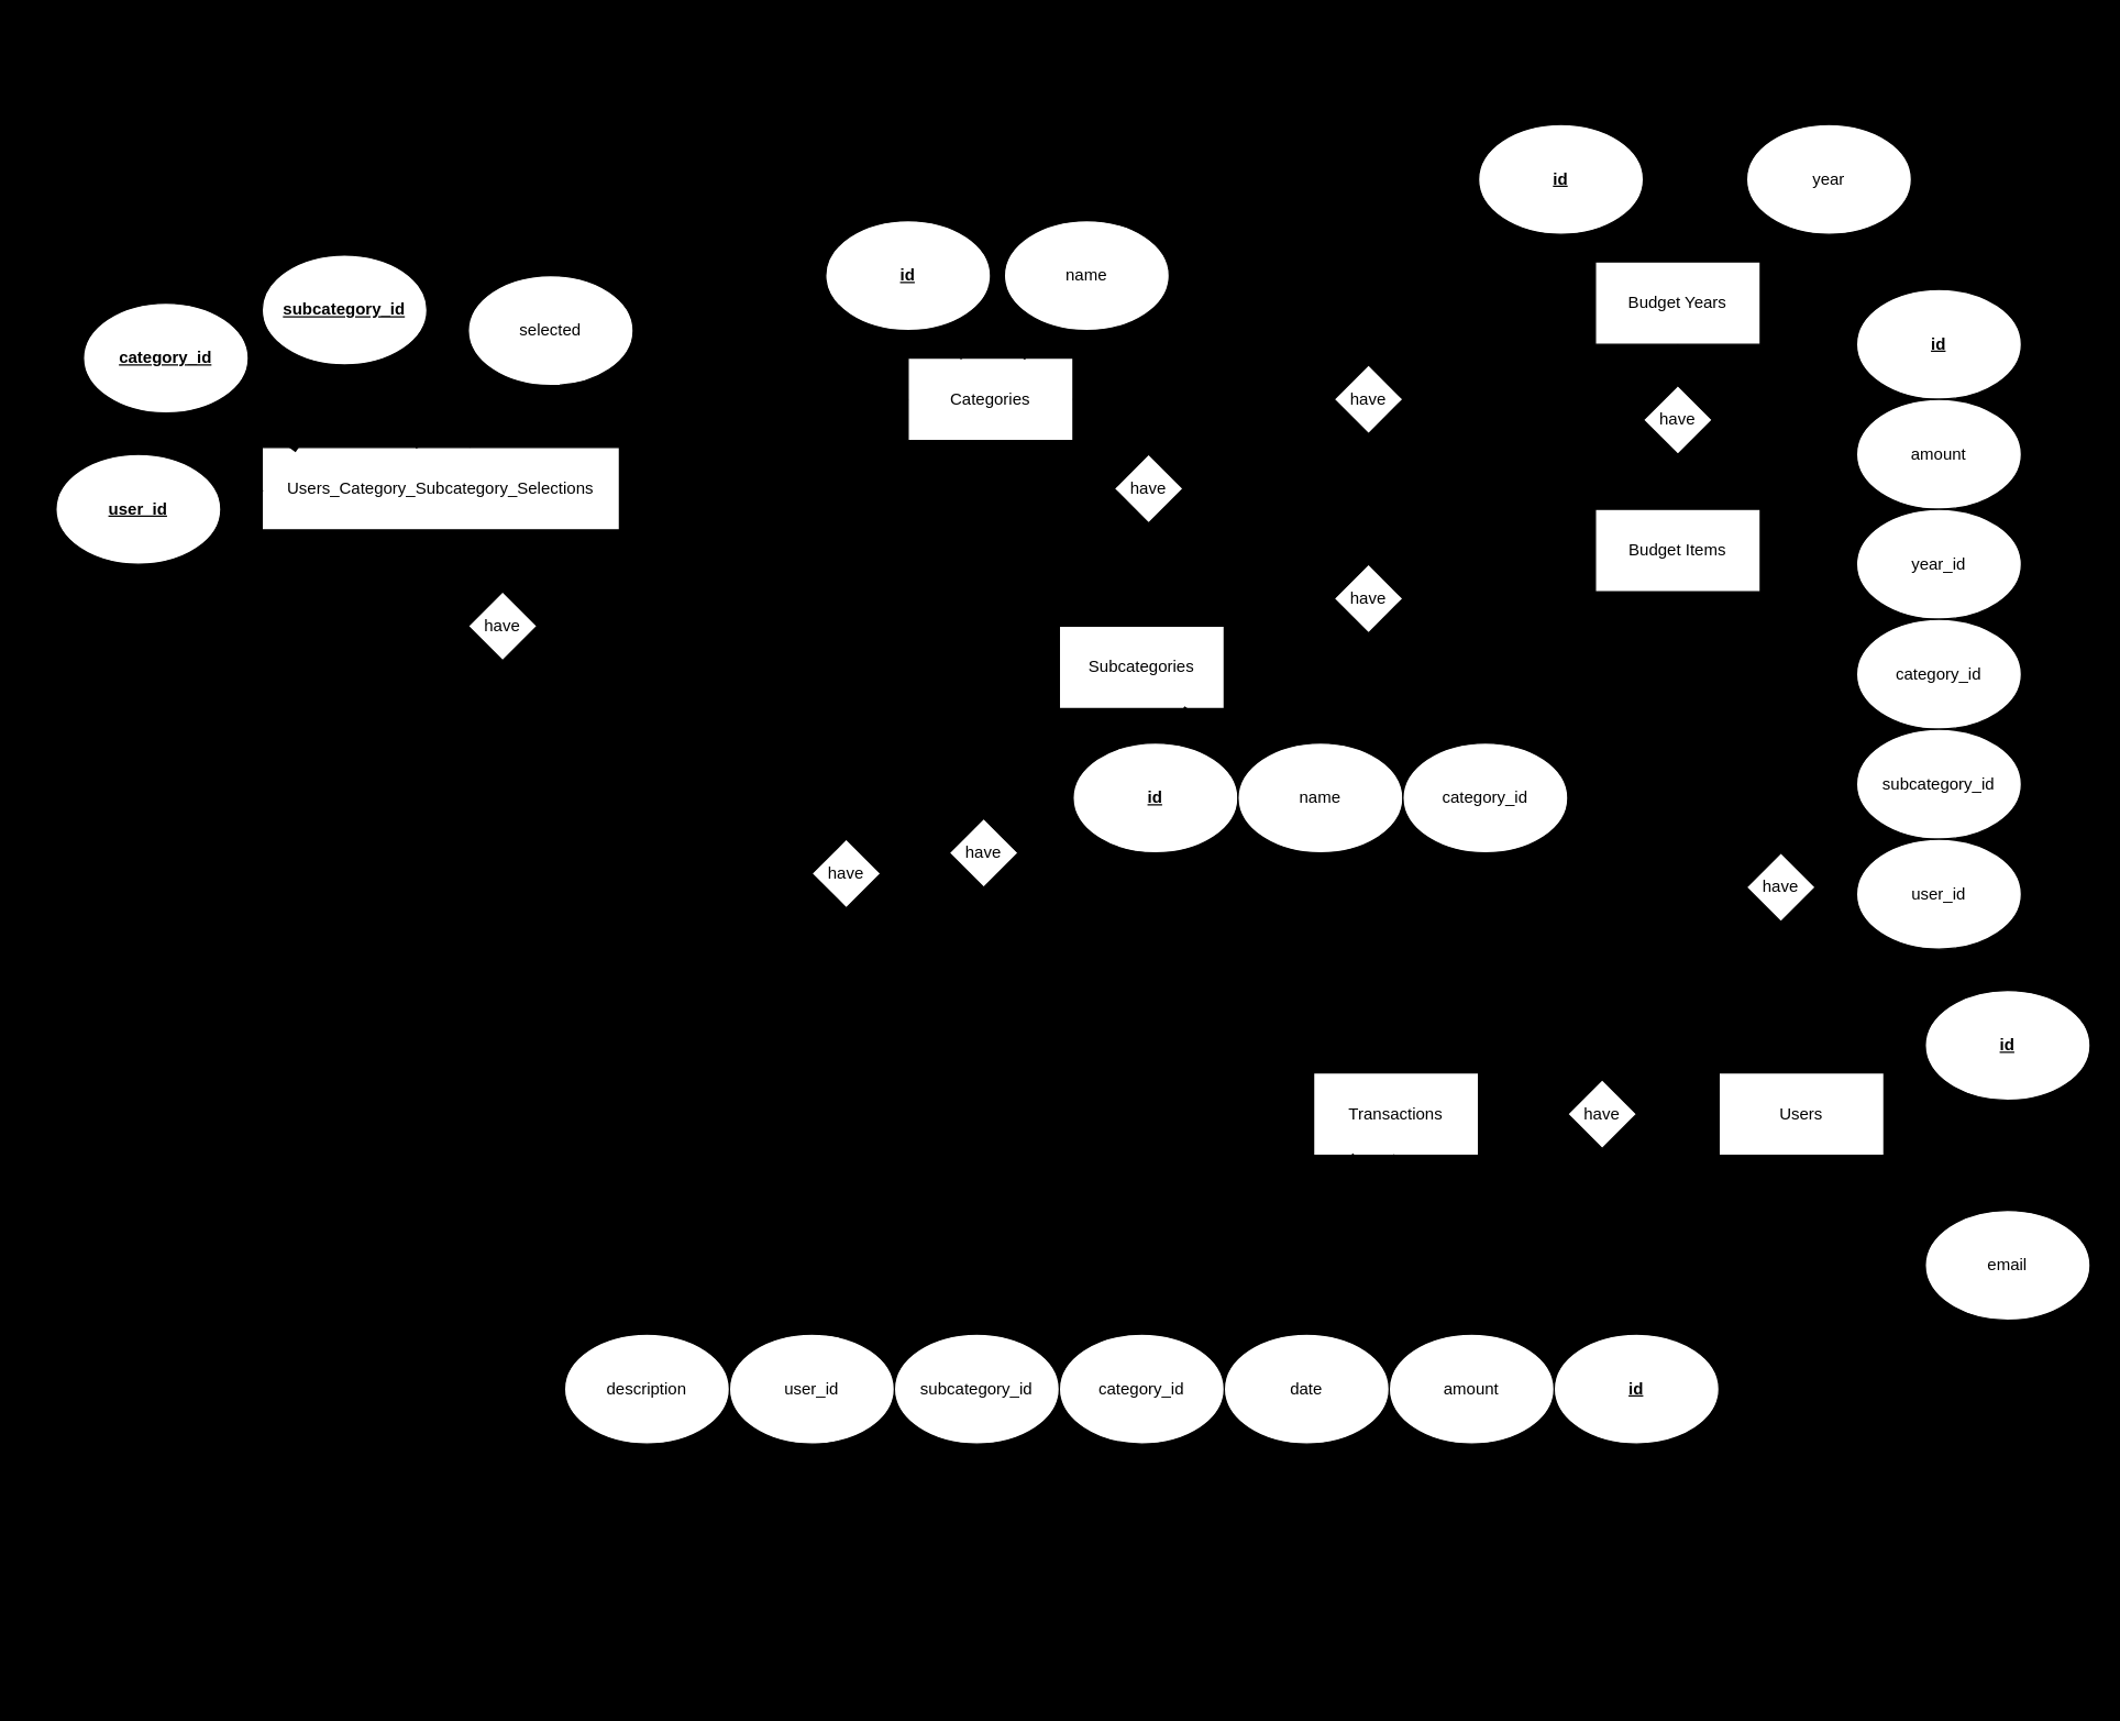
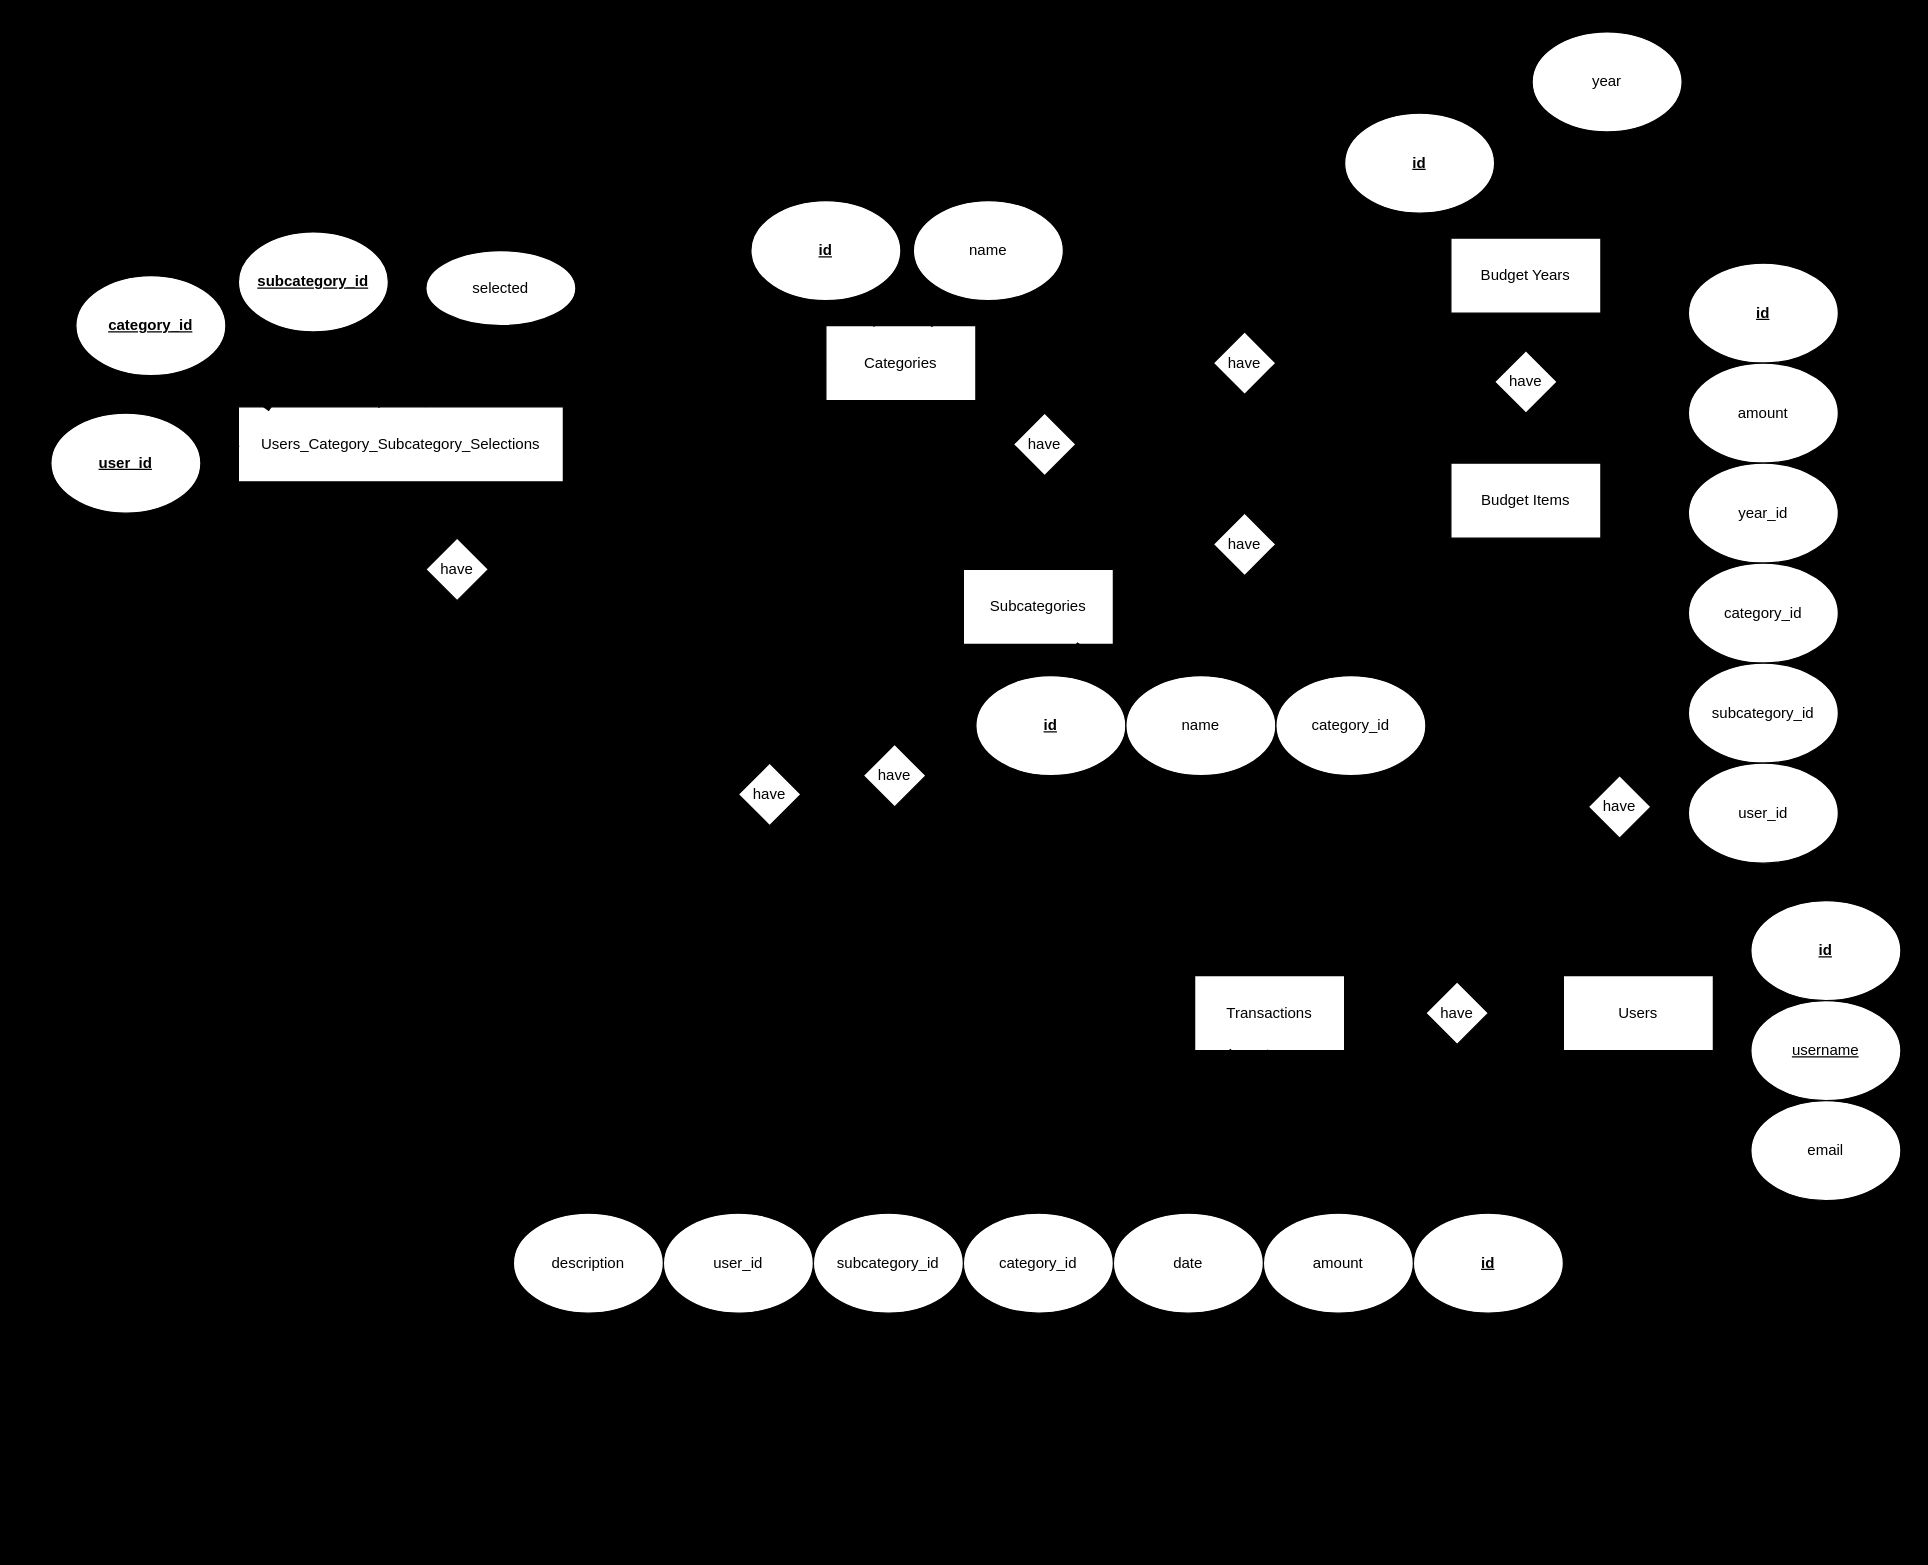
- <mxCell id="35" value="year" style="ellipse;whiteSpace=wrap;html=1;" parent="1" vertex="1"><mxGeometry x="1270" y="90" width="120" height="80" as="geometry" /></mxCell>
+ <mxCell id="35" value="year" style="ellipse;whiteSpace=wrap;html=1;" parent="1" vertex="1"><mxGeometry x="1225" y="25" width="120" height="80" as="geometry" /></mxCell>
- <mxCell id="85" value="selected" style="ellipse;whiteSpace=wrap;html=1;" vertex="1" parent="1"><mxGeometry x="340" y="200" width="120" height="80" as="geometry" /></mxCell>
+ <mxCell id="85" value="selected" style="ellipse;whiteSpace=wrap;html=1;" vertex="1" parent="1"><mxGeometry x="340" y="200" width="120" height="60" as="geometry" /></mxCell>
+ <mxCell id="4" style="edgeStyle=none;curved=1;html=1;exitX=1;exitY=0.5;exitDx=0;exitDy=0;entryX=0;entryY=0;entryDx=0;entryDy=0;strokeWidth=4;endArrow=none;endFill=0;" parent="1" source="6" target="47" edge="1"><mxGeometry relative="1" as="geometry" /></mxCell>
+ <mxCell id="47" value="&lt;u&gt;username&lt;/u&gt;" style="ellipse;whiteSpace=wrap;html=1;" parent="1" vertex="1"><mxGeometry x="1400" y="800" width="120" height="80" as="geometry" /></mxCell>
